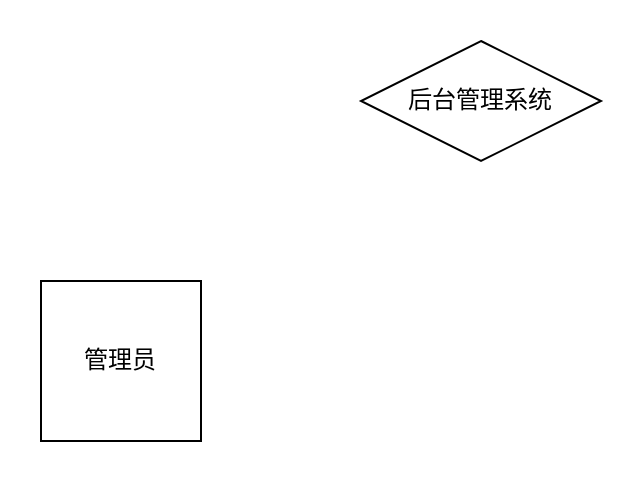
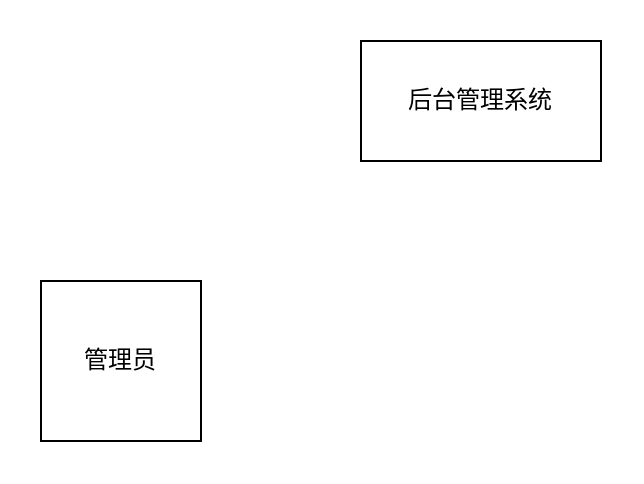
- <mxCell id="2" value="后台管理系统" style="rhombus;whiteSpace=wrap;html=1;" vertex="1" parent="1"><mxGeometry x="180" y="20" width="120" height="60" as="geometry" /></mxCell>
+ <mxCell id="2" value="后台管理系统" style="rounded=0;whiteSpace=wrap;html=1;" vertex="1" parent="1"><mxGeometry x="180" y="20" width="120" height="60" as="geometry" /></mxCell>
